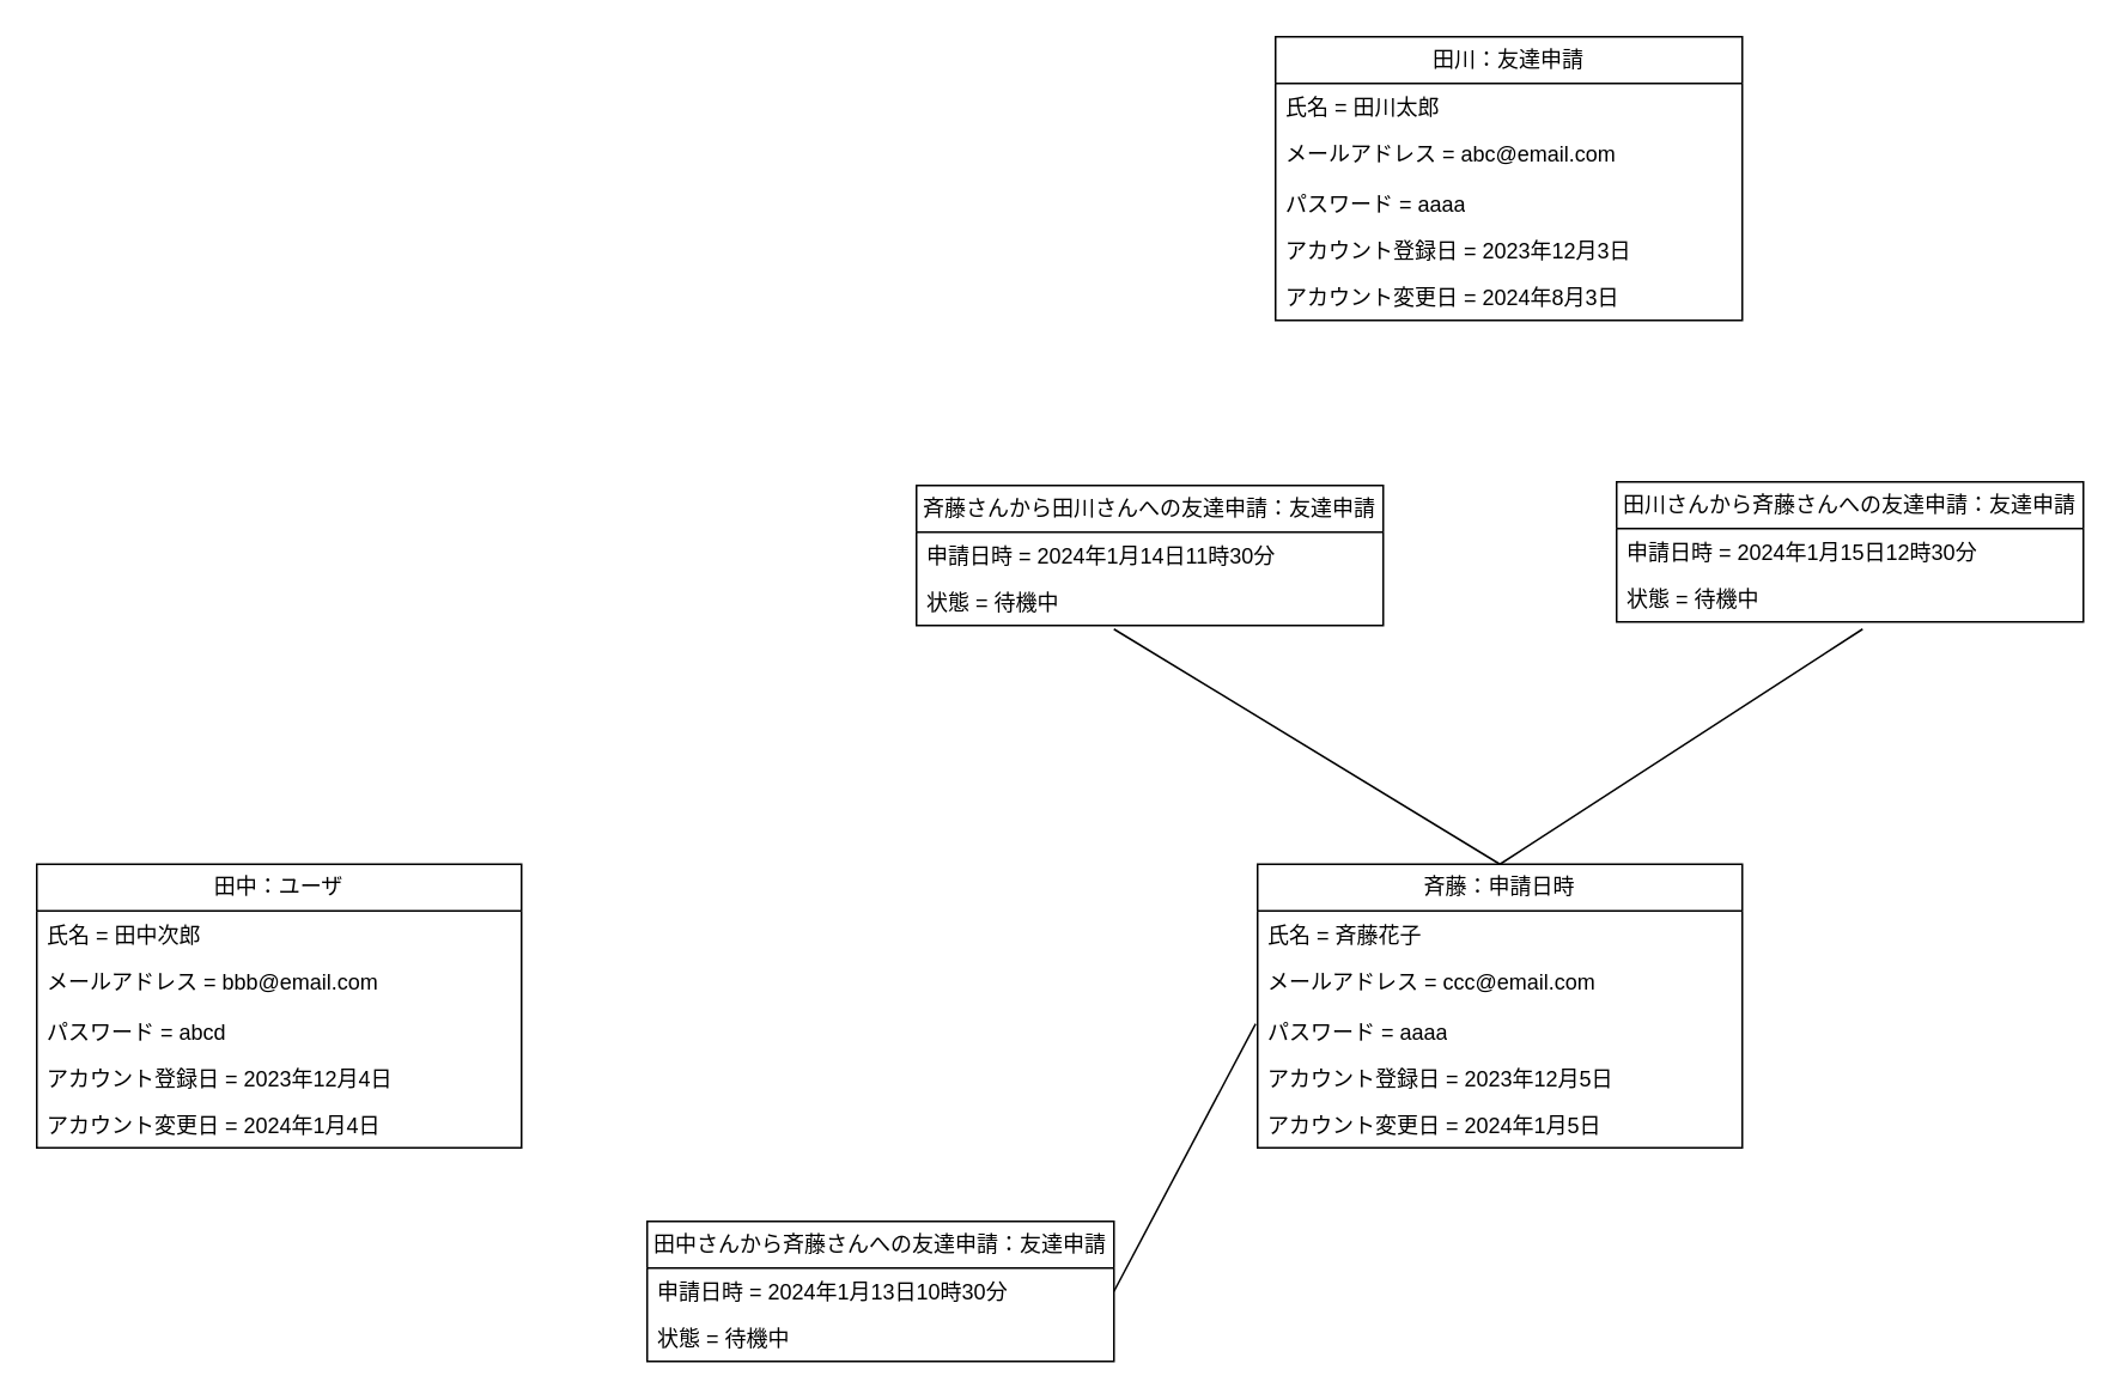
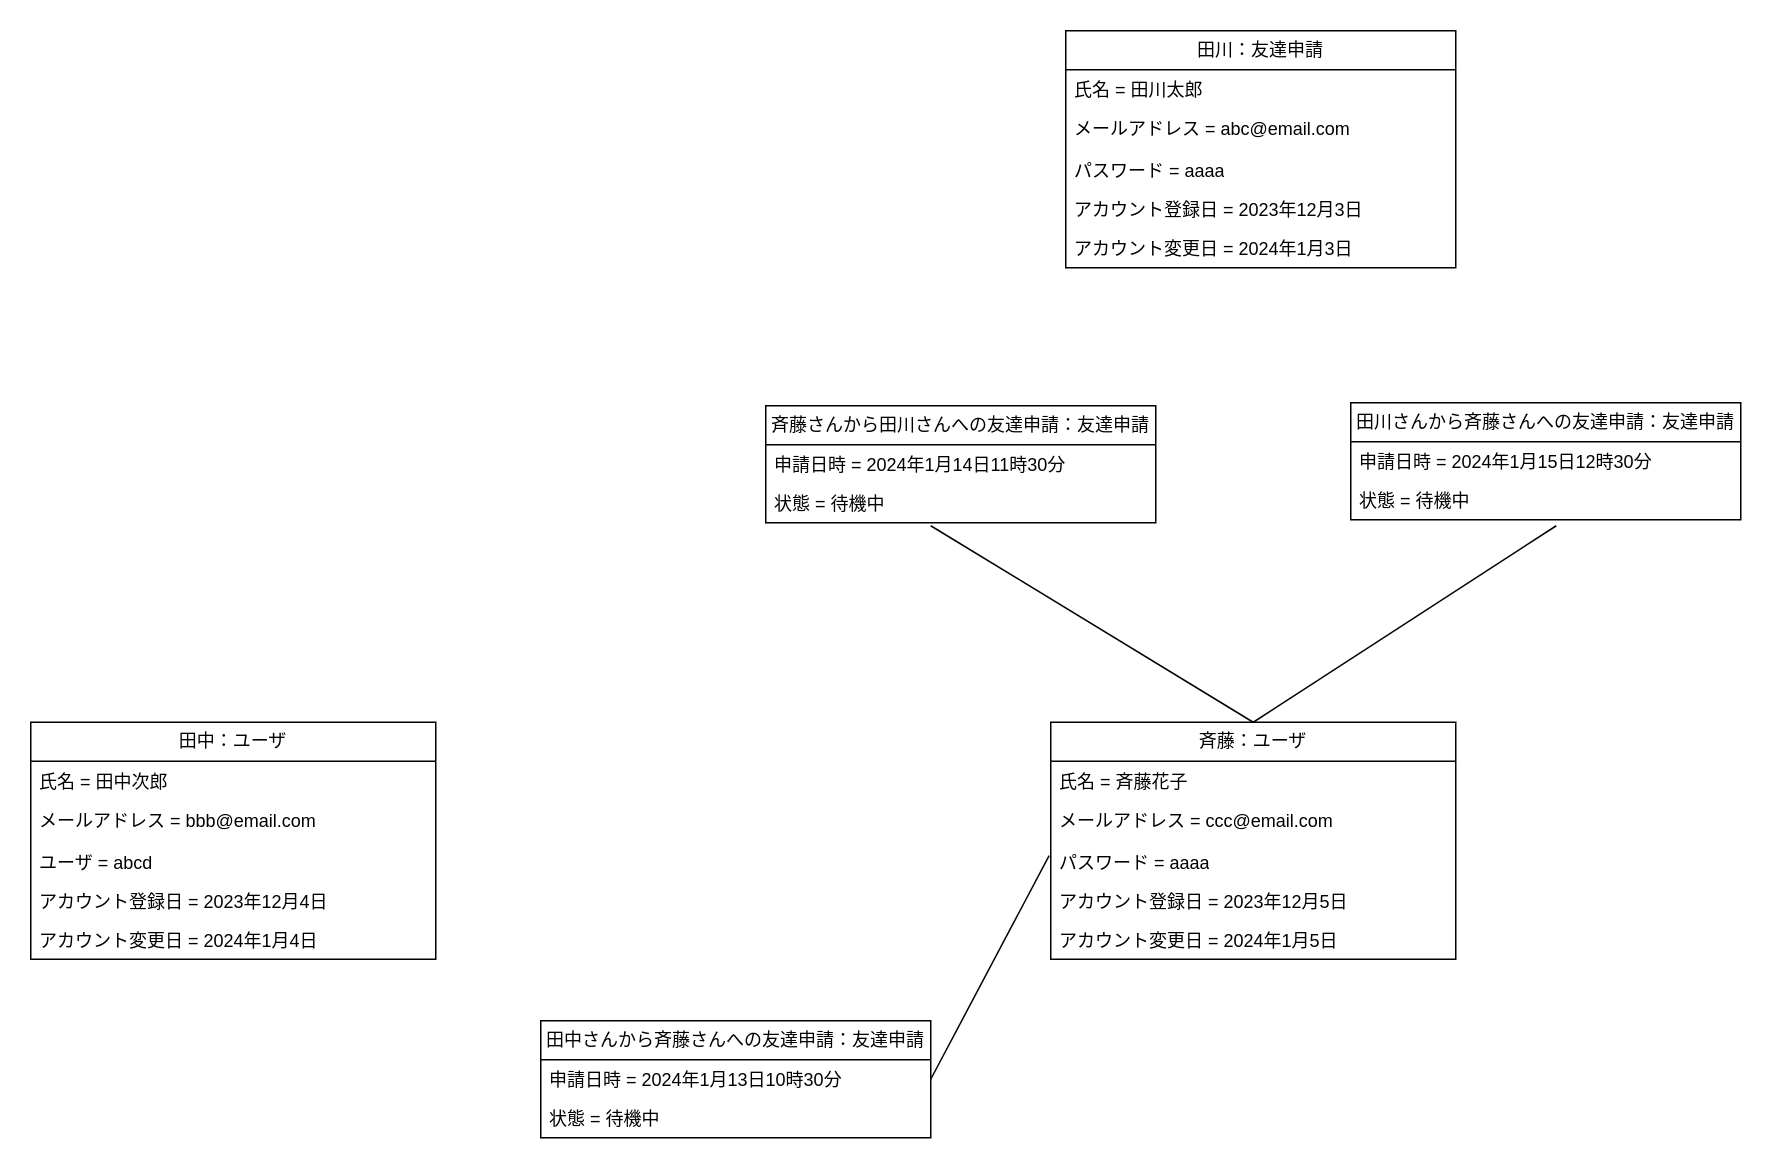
- <mxCell id="23" value="アカウント変更日 = 2024年8月3日" style="text;strokeColor=none;fillColor=none;align=left;verticalAlign=top;spacingLeft=4;spacingRight=4;overflow=hidden;rotatable=0;points=[[0,0.5],[1,0.5]];portConstraint=eastwest;whiteSpace=wrap;html=1;" parent="18" vertex="1"><mxGeometry y="132" width="260" height="26" as="geometry" /></mxCell>
+ <mxCell id="23" value="アカウント変更日 = 2024年1月3日" style="text;strokeColor=none;fillColor=none;align=left;verticalAlign=top;spacingLeft=4;spacingRight=4;overflow=hidden;rotatable=0;points=[[0,0.5],[1,0.5]];portConstraint=eastwest;whiteSpace=wrap;html=1;" parent="18" vertex="1"><mxGeometry y="132" width="260" height="26" as="geometry" /></mxCell>
- <mxCell id="11" value="斉藤：申請日時" style="swimlane;fontStyle=0;childLayout=stackLayout;horizontal=1;startSize=26;fillColor=none;horizontalStack=0;resizeParent=1;resizeParentMax=0;resizeLast=0;collapsible=1;marginBottom=0;whiteSpace=wrap;html=1;" parent="1" vertex="1"><mxGeometry x="700" y="481" width="270" height="158" as="geometry" /></mxCell>
+ <mxCell id="11" value="斉藤：ユーザ" style="swimlane;fontStyle=0;childLayout=stackLayout;horizontal=1;startSize=26;fillColor=none;horizontalStack=0;resizeParent=1;resizeParentMax=0;resizeLast=0;collapsible=1;marginBottom=0;whiteSpace=wrap;html=1;" parent="1" vertex="1"><mxGeometry x="700" y="481" width="270" height="158" as="geometry" /></mxCell>
- <mxCell id="8" value="パスワード = abcd" style="text;strokeColor=none;fillColor=none;align=left;verticalAlign=top;spacingLeft=4;spacingRight=4;overflow=hidden;rotatable=0;points=[[0,0.5],[1,0.5]];portConstraint=eastwest;whiteSpace=wrap;html=1;" parent="5" vertex="1"><mxGeometry y="80" width="270" height="26" as="geometry" /></mxCell>
+ <mxCell id="8" value="ユーザ = abcd" style="text;strokeColor=none;fillColor=none;align=left;verticalAlign=top;spacingLeft=4;spacingRight=4;overflow=hidden;rotatable=0;points=[[0,0.5],[1,0.5]];portConstraint=eastwest;whiteSpace=wrap;html=1;" parent="5" vertex="1"><mxGeometry y="80" width="270" height="26" as="geometry" /></mxCell>
